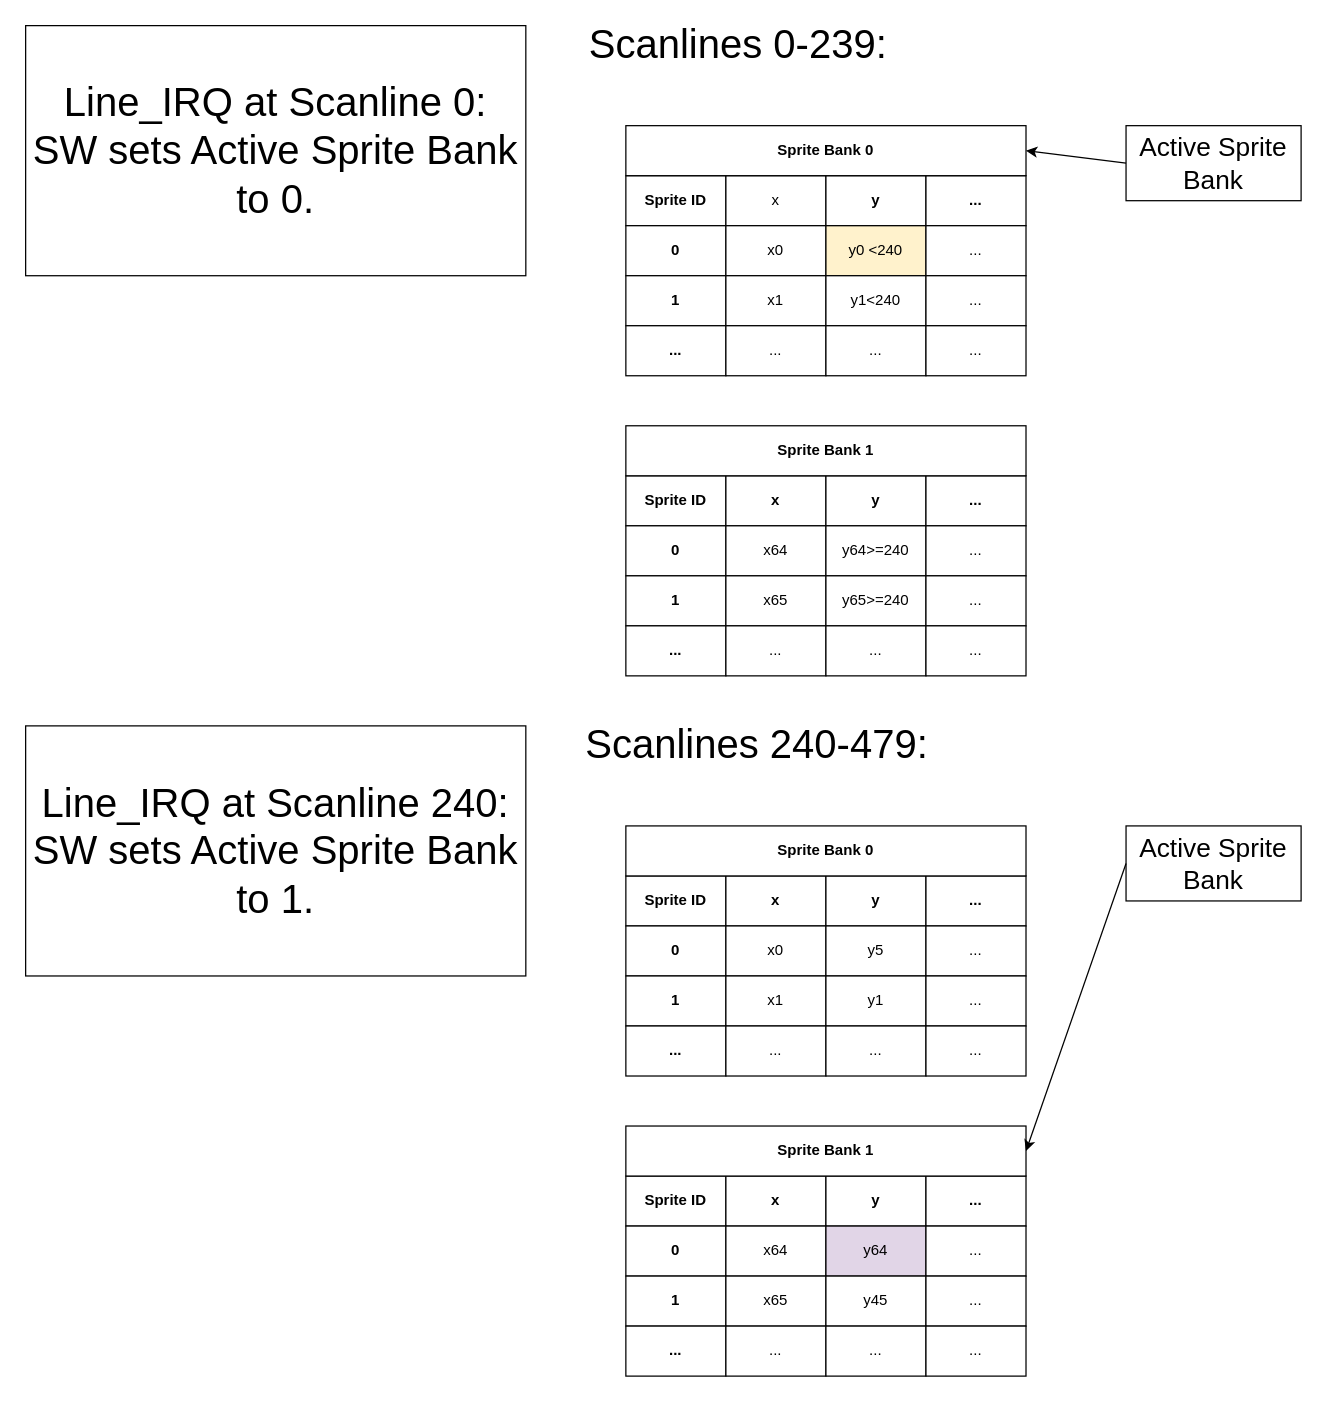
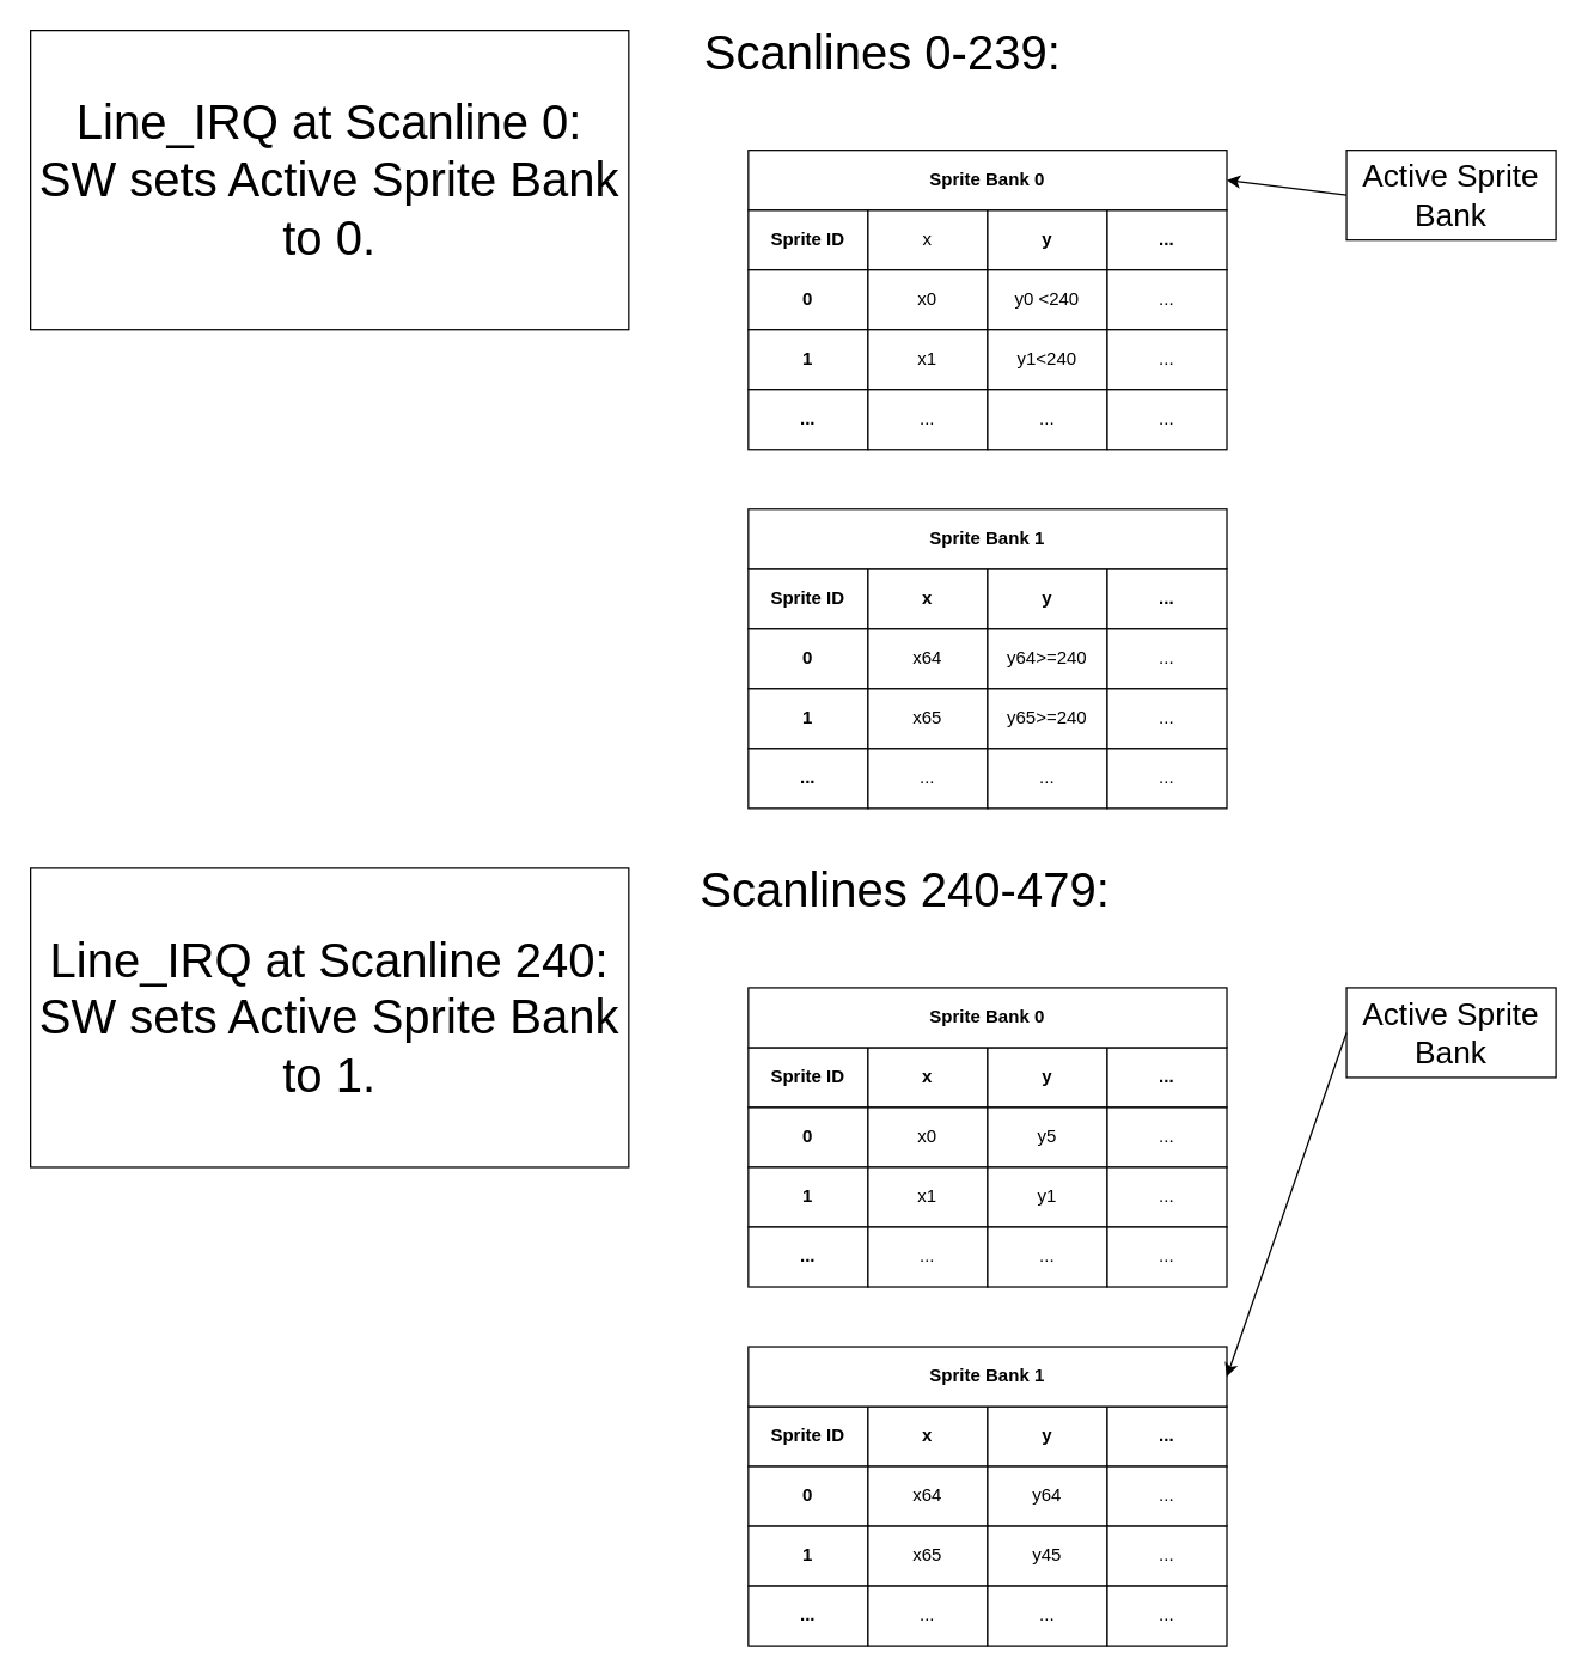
- <mxCell id="45" value="y0 &amp;lt;240" style="rounded=0;whiteSpace=wrap;html=1;fillColor=#fff2cc;" vertex="1" parent="1"><mxGeometry x="660" y="180" width="80" height="40" as="geometry" /></mxCell>
+ <mxCell id="45" value="y0 &amp;lt;240" style="rounded=0;whiteSpace=wrap;html=1;" vertex="1" parent="1"><mxGeometry x="660" y="180" width="80" height="40" as="geometry" /></mxCell>
- <mxCell id="24" value="y64" style="rounded=0;whiteSpace=wrap;html=1;fillColor=#e1d5e7;" vertex="1" parent="1"><mxGeometry x="660" y="980" width="80" height="40" as="geometry" /></mxCell>
+ <mxCell id="24" value="y64" style="rounded=0;whiteSpace=wrap;html=1;" vertex="1" parent="1"><mxGeometry x="660" y="980" width="80" height="40" as="geometry" /></mxCell>
